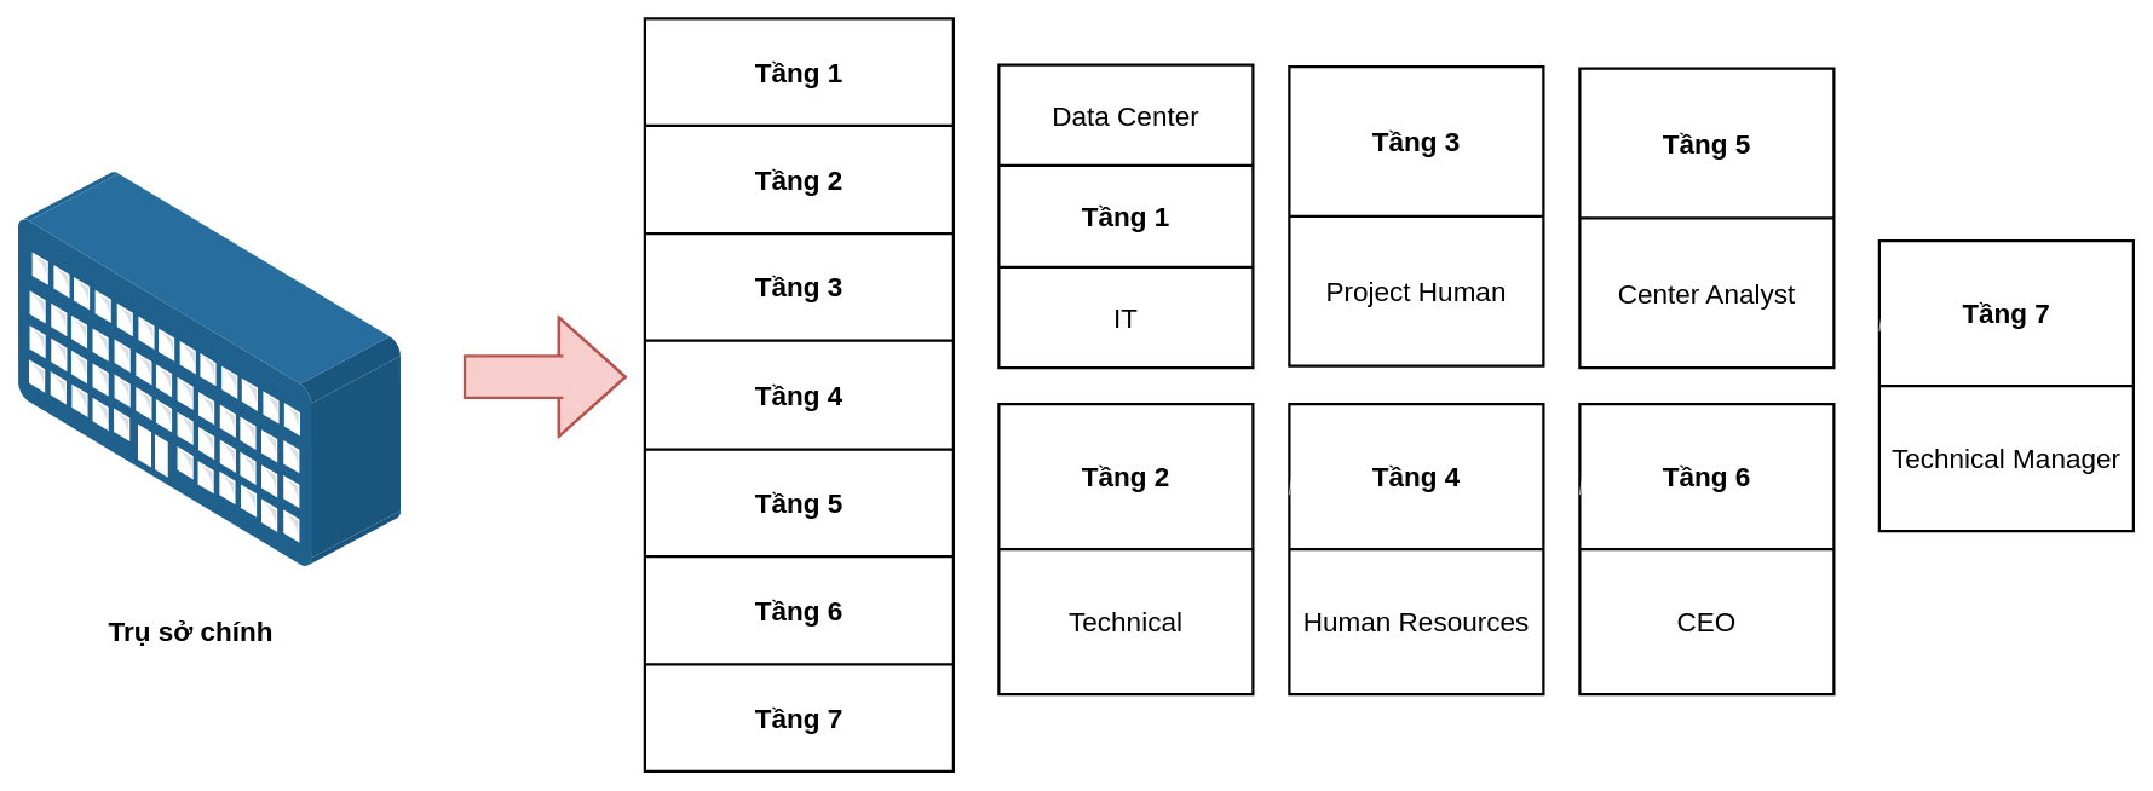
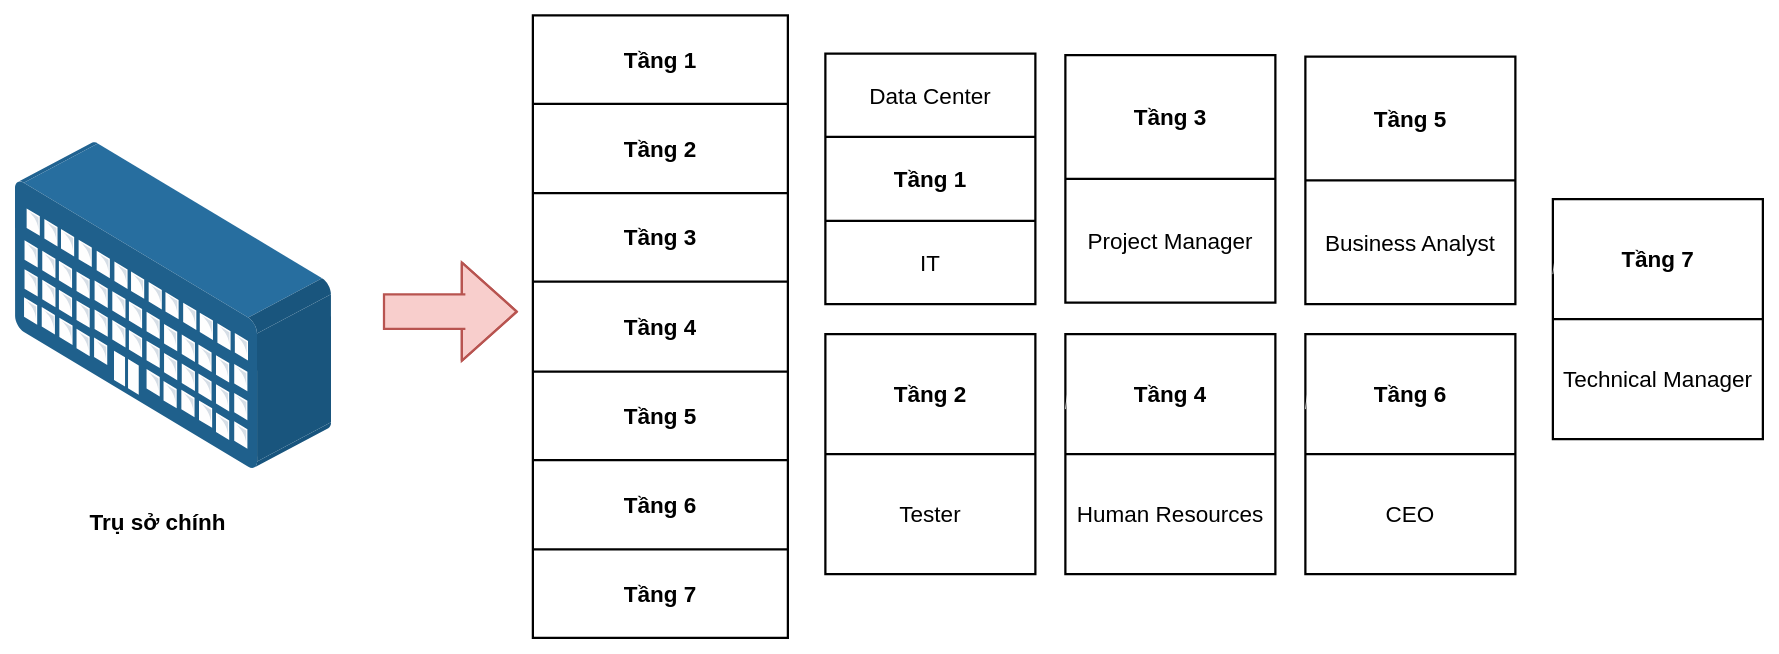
- <mxCell id="50" value="&lt;span style=&quot;border-color: var(--border-color); font-size: 30px;&quot;&gt;Project Human&lt;/span&gt;" style="shape=partialRectangle;html=1;whiteSpace=wrap;connectable=0;strokeColor=inherit;overflow=hidden;fillColor=none;top=0;left=0;bottom=0;right=0;pointerEvents=1;rounded=0;align=center;verticalAlign=middle;fontFamily=Helvetica;fontSize=12;fontColor=default;" vertex="1" parent="49"><mxGeometry width="280" height="165" as="geometry"><mxRectangle width="280" height="165" as="alternateBounds" /></mxGeometry></mxCell>
+ <mxCell id="50" value="&lt;span style=&quot;border-color: var(--border-color); font-size: 30px;&quot;&gt;Project Manager&lt;/span&gt;" style="shape=partialRectangle;html=1;whiteSpace=wrap;connectable=0;strokeColor=inherit;overflow=hidden;fillColor=none;top=0;left=0;bottom=0;right=0;pointerEvents=1;rounded=0;align=center;verticalAlign=middle;fontFamily=Helvetica;fontSize=12;fontColor=default;" vertex="1" parent="49"><mxGeometry width="280" height="165" as="geometry"><mxRectangle width="280" height="165" as="alternateBounds" /></mxGeometry></mxCell>
- <mxCell id="13" value="&lt;span style=&quot;border-color: var(--border-color); font-size: 30px;&quot;&gt;Center Analyst&lt;/span&gt;" style="shape=partialRectangle;html=1;whiteSpace=wrap;connectable=0;strokeColor=inherit;overflow=hidden;fillColor=none;top=0;left=0;bottom=0;right=0;pointerEvents=1;rounded=0;align=center;verticalAlign=middle;fontFamily=Helvetica;fontSize=12;fontColor=default;" parent="12" vertex="1"><mxGeometry width="280" height="165" as="geometry"><mxRectangle width="280" height="165" as="alternateBounds" /></mxGeometry></mxCell>
+ <mxCell id="13" value="&lt;span style=&quot;border-color: var(--border-color); font-size: 30px;&quot;&gt;Business Analyst&lt;/span&gt;" style="shape=partialRectangle;html=1;whiteSpace=wrap;connectable=0;strokeColor=inherit;overflow=hidden;fillColor=none;top=0;left=0;bottom=0;right=0;pointerEvents=1;rounded=0;align=center;verticalAlign=middle;fontFamily=Helvetica;fontSize=12;fontColor=default;" parent="12" vertex="1"><mxGeometry width="280" height="165" as="geometry"><mxRectangle width="280" height="165" as="alternateBounds" /></mxGeometry></mxCell>
- <mxCell id="8" value="&lt;span style=&quot;border-color: var(--border-color); font-size: 30px;&quot;&gt;Technical&lt;/span&gt;" style="shape=partialRectangle;html=1;whiteSpace=wrap;connectable=0;strokeColor=inherit;overflow=hidden;fillColor=none;top=0;left=0;bottom=0;right=0;pointerEvents=1;rounded=0;align=center;verticalAlign=middle;fontFamily=Helvetica;fontSize=12;fontColor=default;" parent="7" vertex="1"><mxGeometry width="280" height="160" as="geometry"><mxRectangle width="280" height="160" as="alternateBounds" /></mxGeometry></mxCell>
+ <mxCell id="8" value="&lt;span style=&quot;border-color: var(--border-color); font-size: 30px;&quot;&gt;Tester&lt;/span&gt;" style="shape=partialRectangle;html=1;whiteSpace=wrap;connectable=0;strokeColor=inherit;overflow=hidden;fillColor=none;top=0;left=0;bottom=0;right=0;pointerEvents=1;rounded=0;align=center;verticalAlign=middle;fontFamily=Helvetica;fontSize=12;fontColor=default;" parent="7" vertex="1"><mxGeometry width="280" height="160" as="geometry"><mxRectangle width="280" height="160" as="alternateBounds" /></mxGeometry></mxCell>
